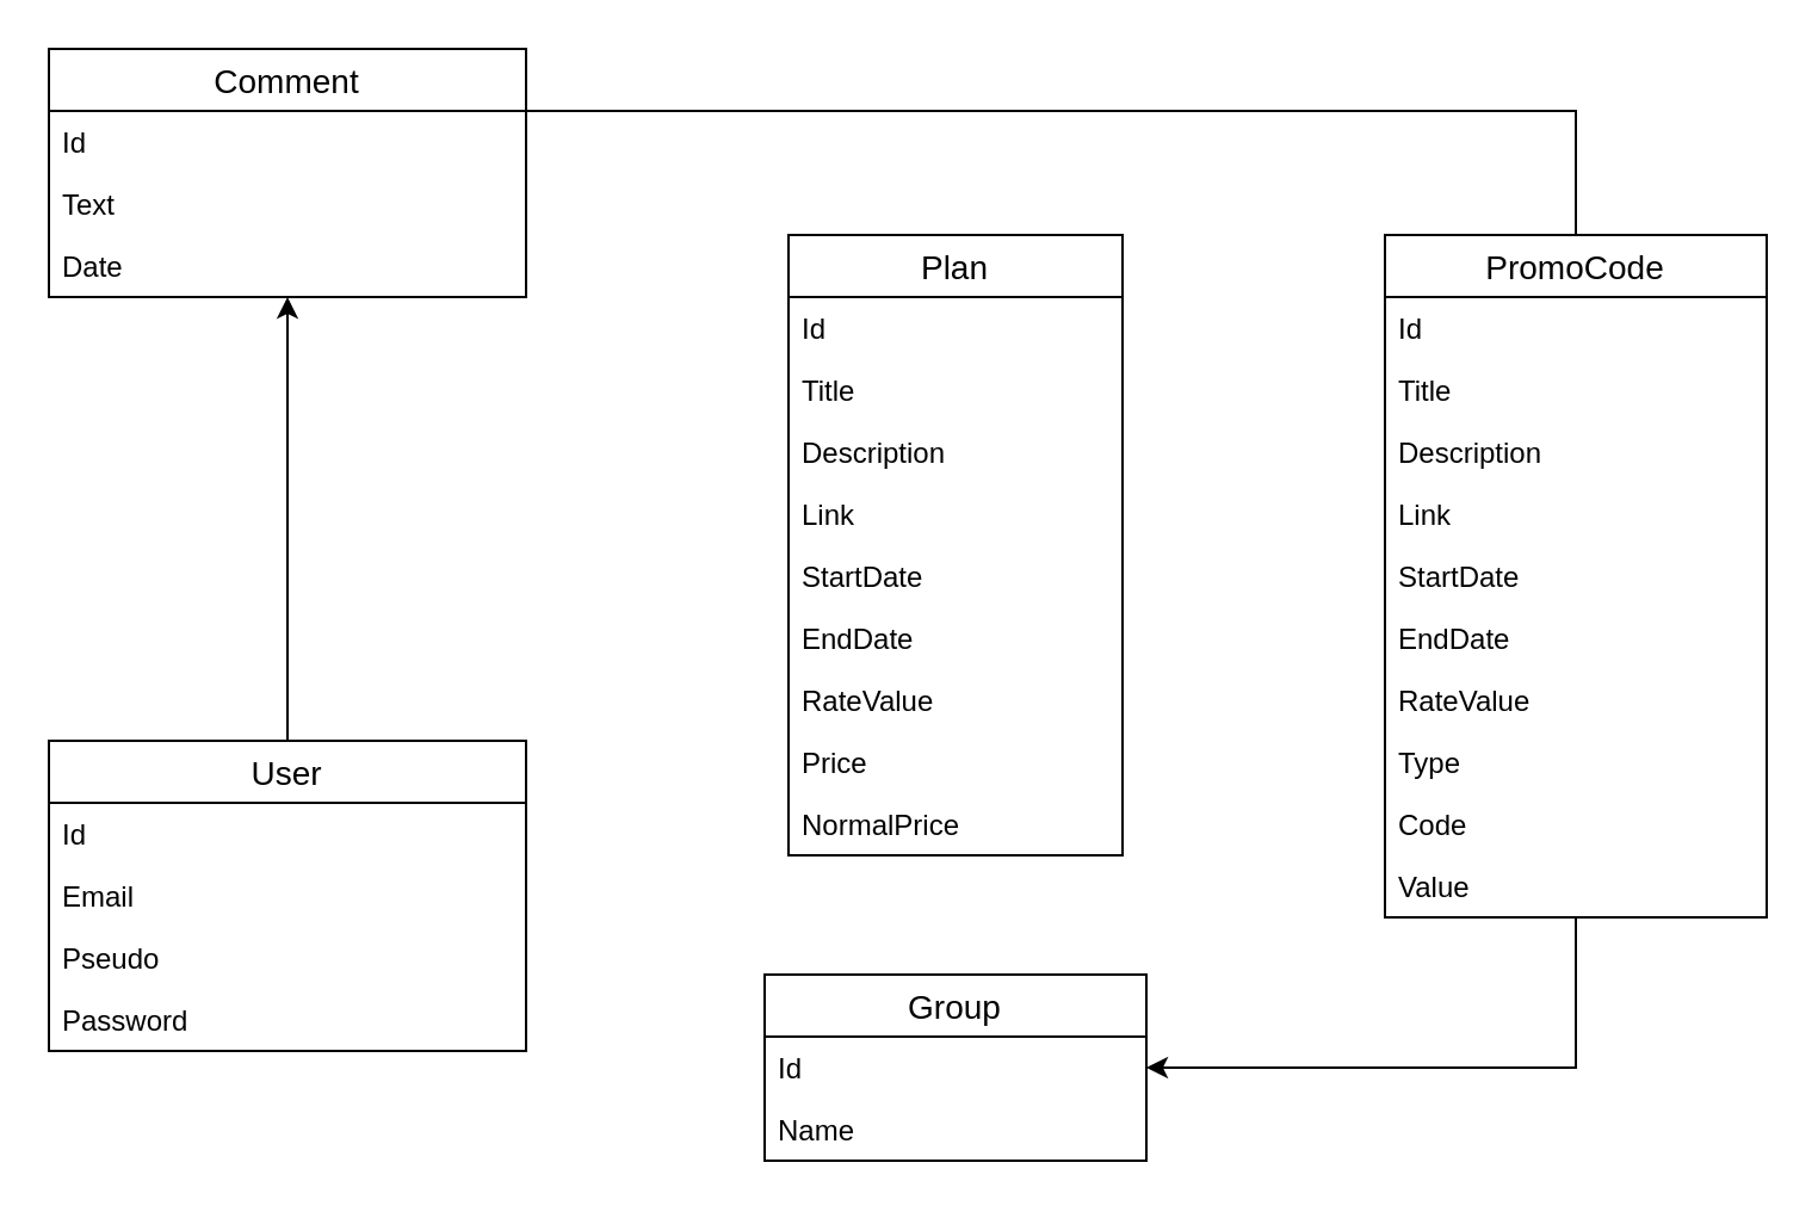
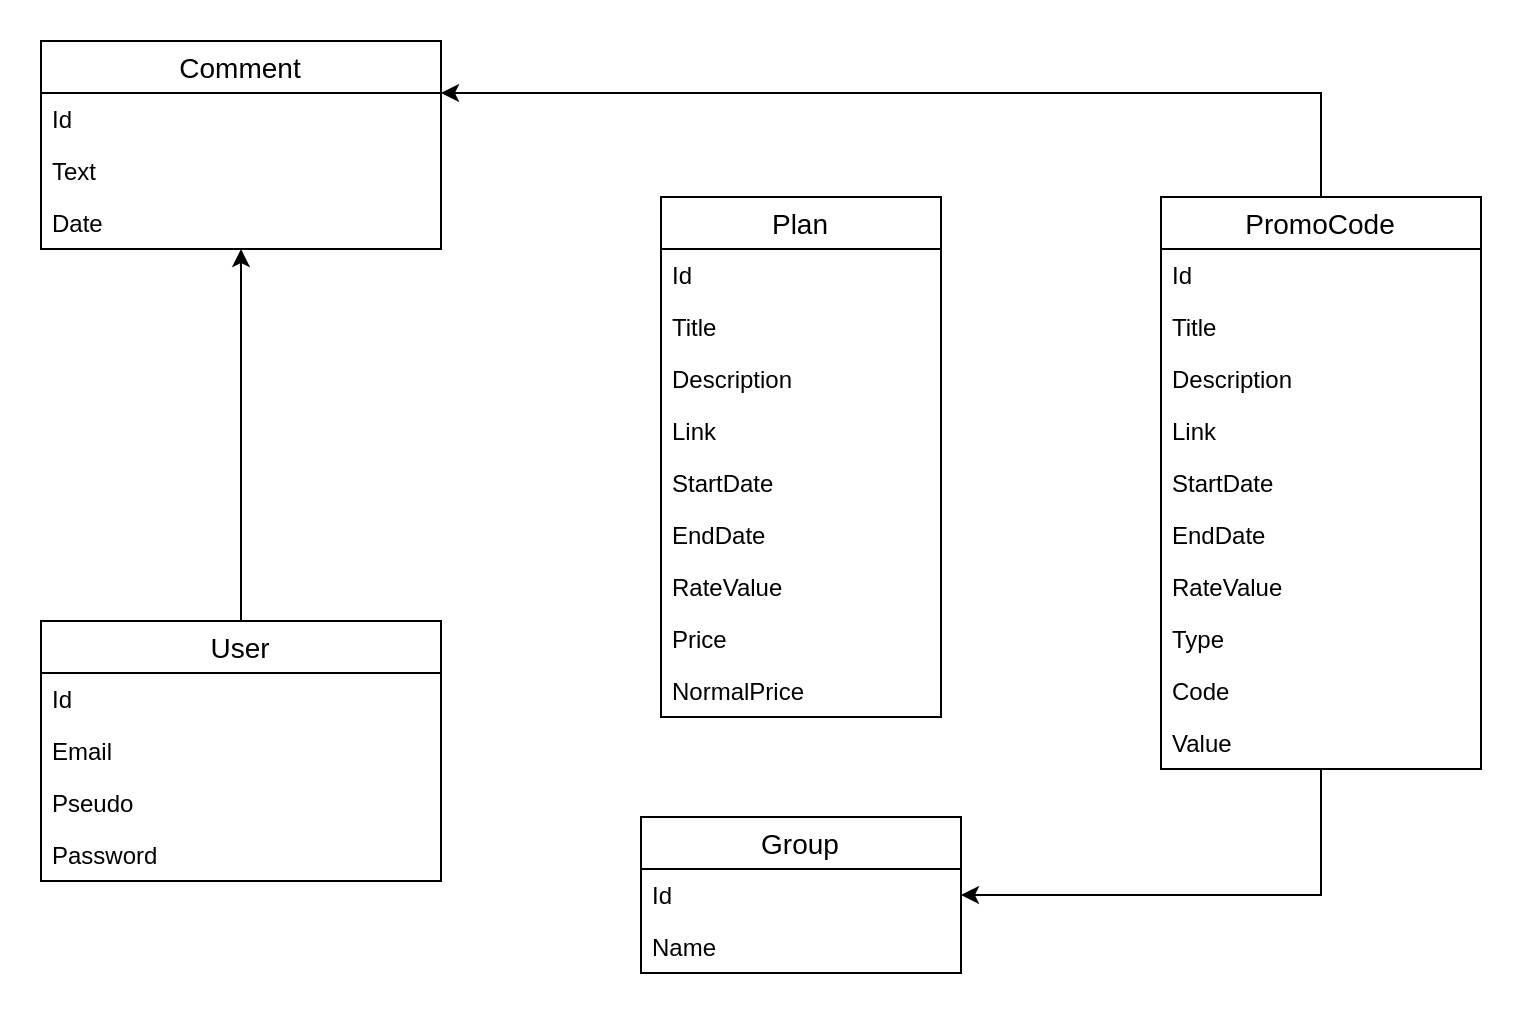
- <mxCell id="13" style="edgeStyle=orthogonalEdgeStyle;rounded=0;orthogonalLoop=1;jettySize=auto;html=1;entryX=1;entryY=0.25;entryDx=0;entryDy=0;endArrow=none;" edge="1" parent="1" source="14" target="8"><mxGeometry relative="1" as="geometry"><Array as="points"><mxPoint x="660" y="46" /></Array></mxGeometry></mxCell>
+ <mxCell id="13" style="edgeStyle=orthogonalEdgeStyle;rounded=0;orthogonalLoop=1;jettySize=auto;html=1;entryX=1;entryY=0.25;entryDx=0;entryDy=0;" edge="1" parent="1" source="14" target="8"><mxGeometry relative="1" as="geometry"><Array as="points"><mxPoint x="660" y="46" /></Array></mxGeometry></mxCell>
